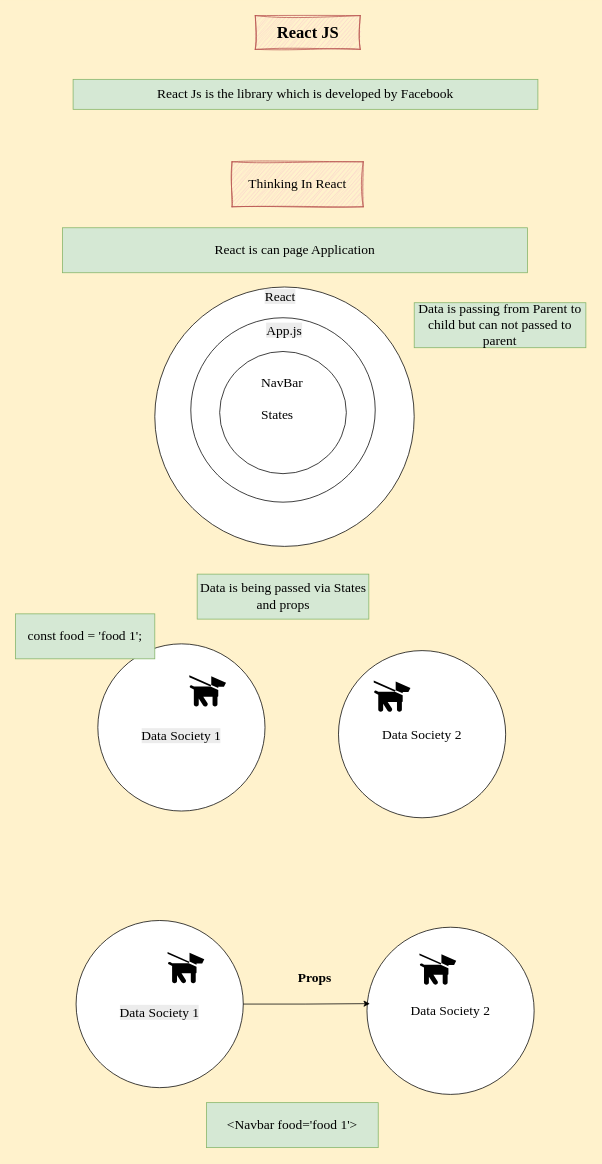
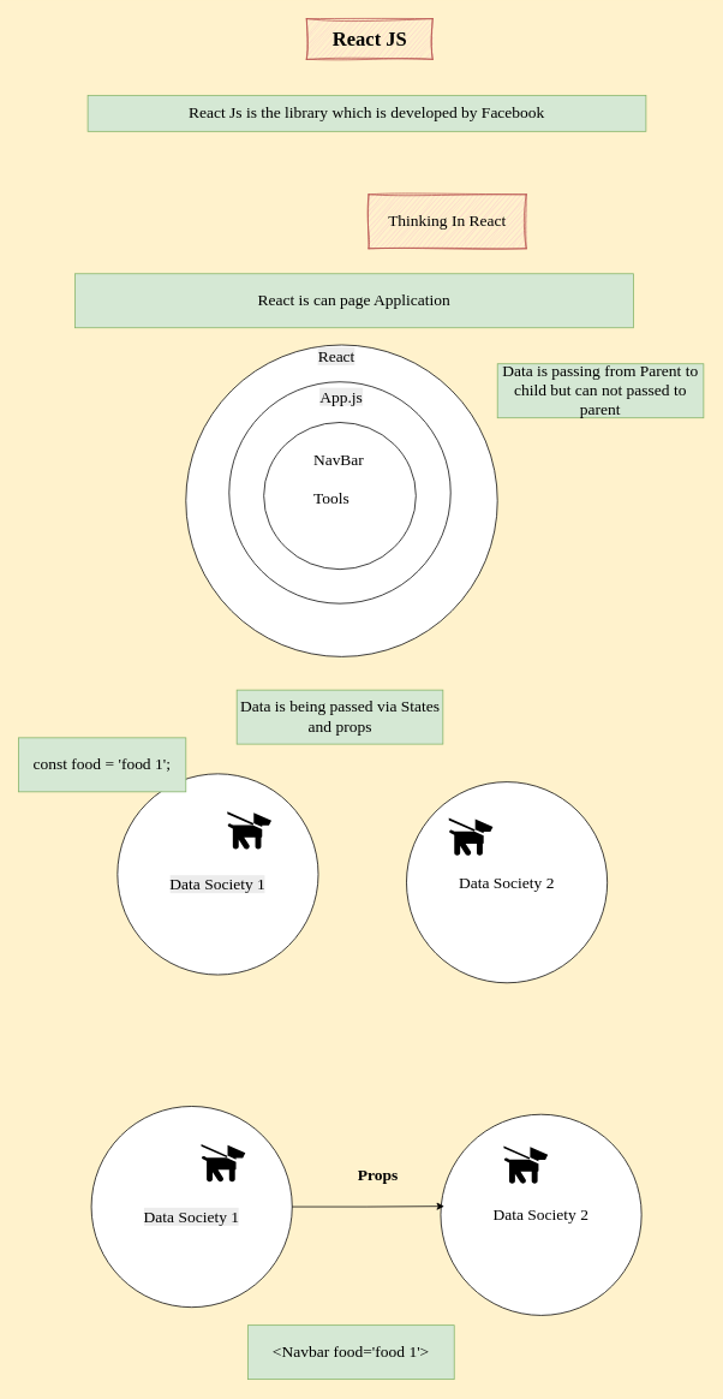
- <mxCell id="5" value="&lt;font style=&quot;font-size: 18px;&quot; face=&quot;Comic Sans MS&quot;&gt;Thinking In React&lt;/font&gt;" style="rounded=0;whiteSpace=wrap;html=1;fillColor=#f8cecc;strokeColor=#b85450;sketch=1;curveFitting=1;jiggle=2;" vertex="1" parent="1"><mxGeometry x="309" y="215" width="175" height="60" as="geometry" /></mxCell>
+ <mxCell id="5" value="&lt;font style=&quot;font-size: 18px;&quot; face=&quot;Comic Sans MS&quot;&gt;Thinking In React&lt;/font&gt;" style="rounded=0;whiteSpace=wrap;html=1;fillColor=#f8cecc;strokeColor=#b85450;sketch=1;curveFitting=1;jiggle=2;" vertex="1" parent="1"><mxGeometry x="409" y="215" width="175" height="60" as="geometry" /></mxCell>
- <mxCell id="12" value="&lt;div style=&quot;text-align: center;&quot;&gt;&lt;font face=&quot;Comic Sans MS&quot;&gt;&lt;span style=&quot;font-size: 18px;&quot;&gt;States&lt;/span&gt;&lt;/font&gt;&lt;/div&gt;" style="text;whiteSpace=wrap;html=1;" vertex="1" parent="1"><mxGeometry x="346" y="535" width="112" height="54" as="geometry" /></mxCell>
+ <mxCell id="12" value="&lt;div style=&quot;text-align: center;&quot;&gt;&lt;font face=&quot;Comic Sans MS&quot;&gt;&lt;span style=&quot;font-size: 18px;&quot;&gt;Tools&lt;/span&gt;&lt;/font&gt;&lt;/div&gt;" style="text;whiteSpace=wrap;html=1;" vertex="1" parent="1"><mxGeometry x="346" y="535" width="112" height="54" as="geometry" /></mxCell>
